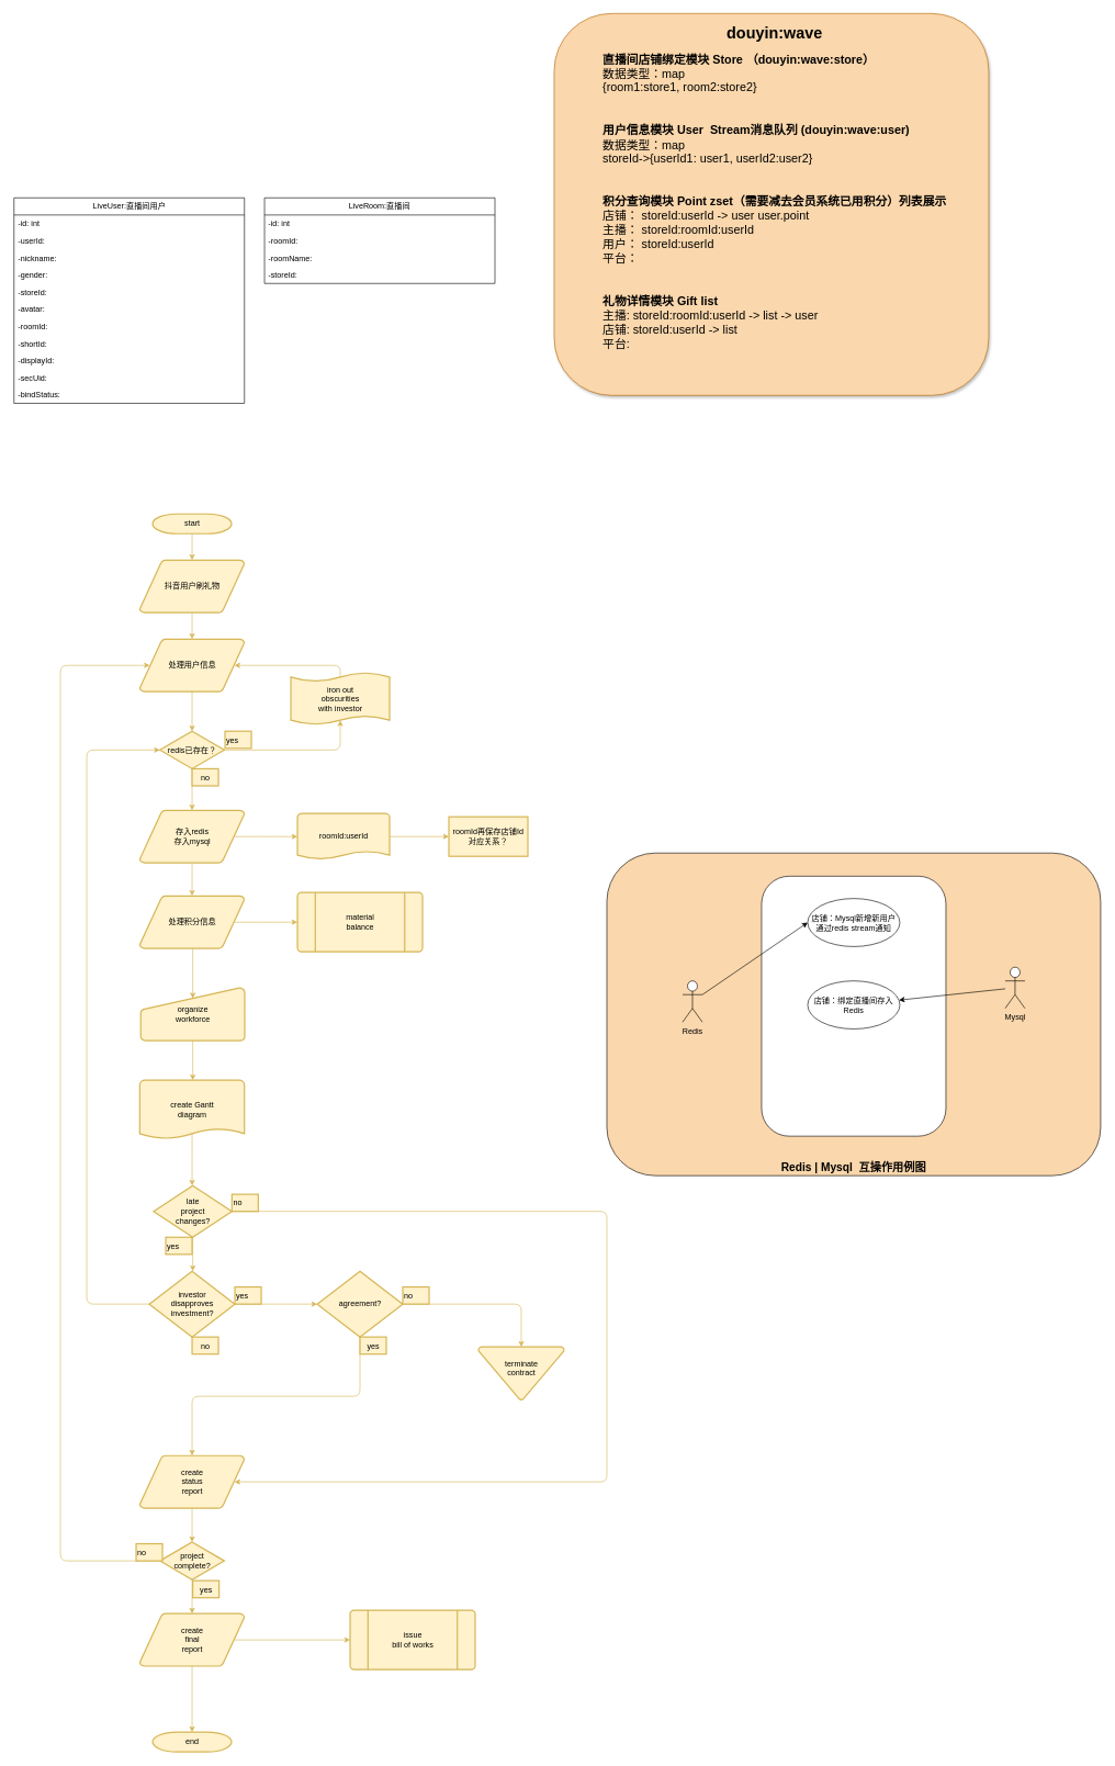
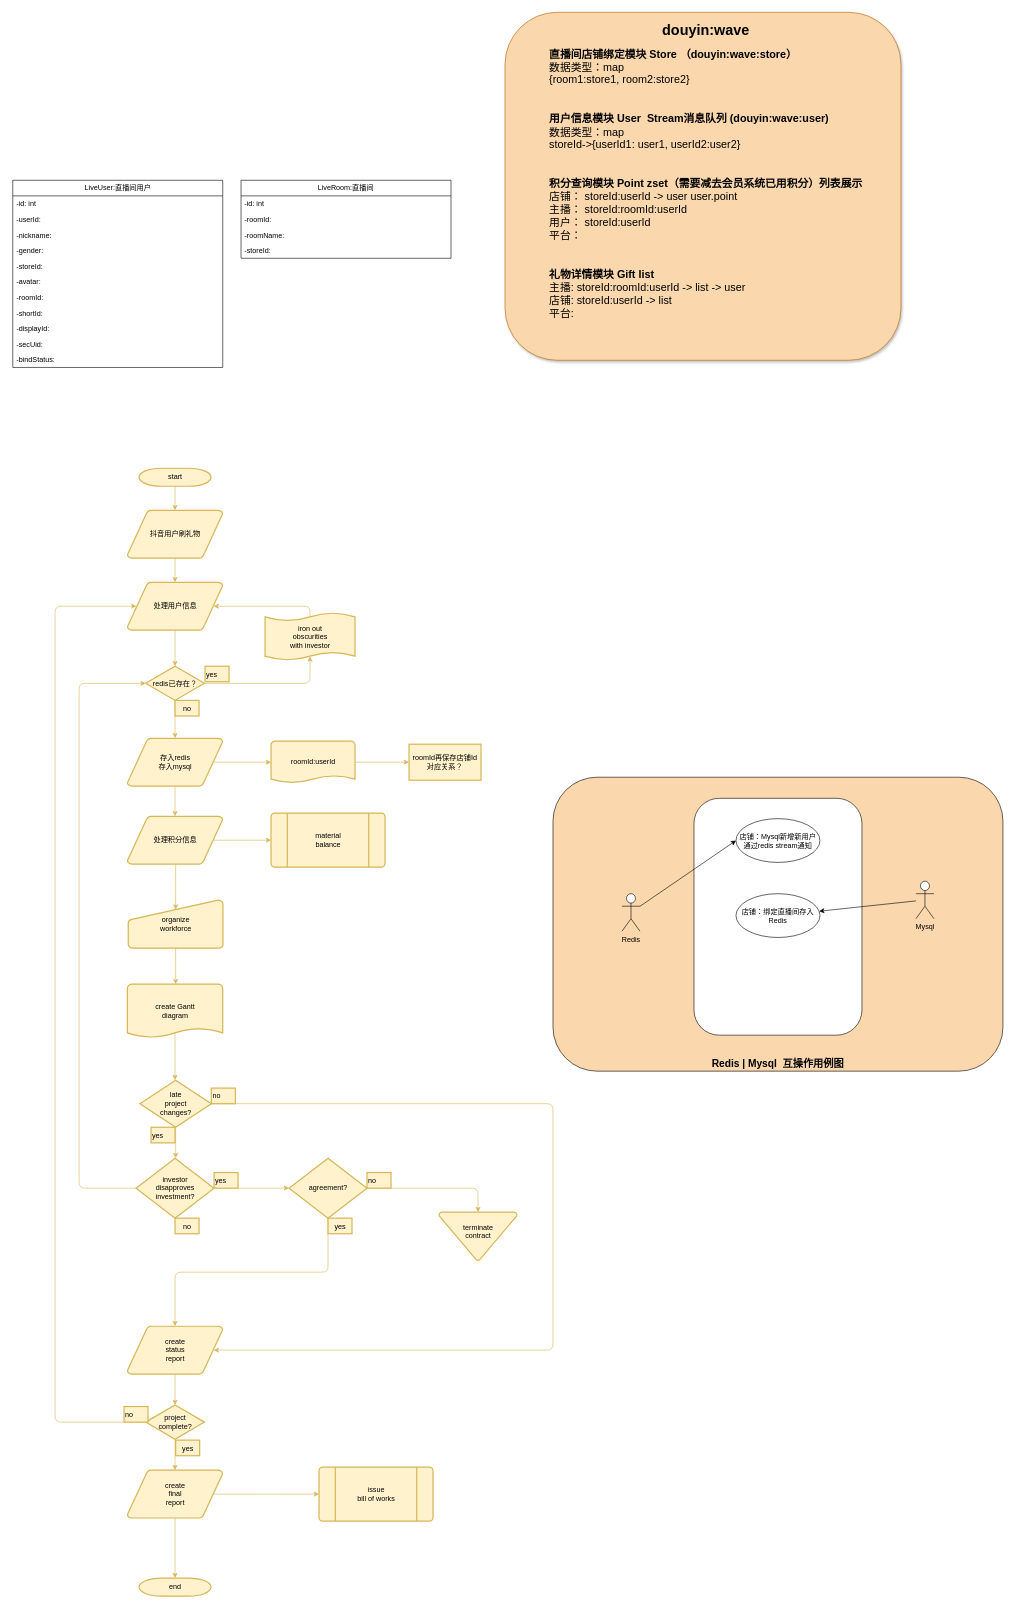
- <mxCell id="33" value="terminate&#10;contract&#10;" style="shape=mxgraph.flowchart.merge_or_storage;strokeWidth=2;gradientDirection=north;fontStyle=0;html=1;fillColor=#fff2cc;strokeColor=#d6b656;" parent="1" vertex="1"><mxGeometry x="726" y="2045" width="130" height="80.5" as="geometry" /></mxCell>
+ <mxCell id="33" value="terminate&#10;contract&#10;" style="shape=mxgraph.flowchart.merge_or_storage;strokeWidth=2;gradientDirection=north;fontStyle=0;html=1;fillColor=#fff2cc;strokeColor=#d6b656;" parent="1" vertex="1"><mxGeometry x="731" y="2020" width="130" height="80.5" as="geometry" /></mxCell>
